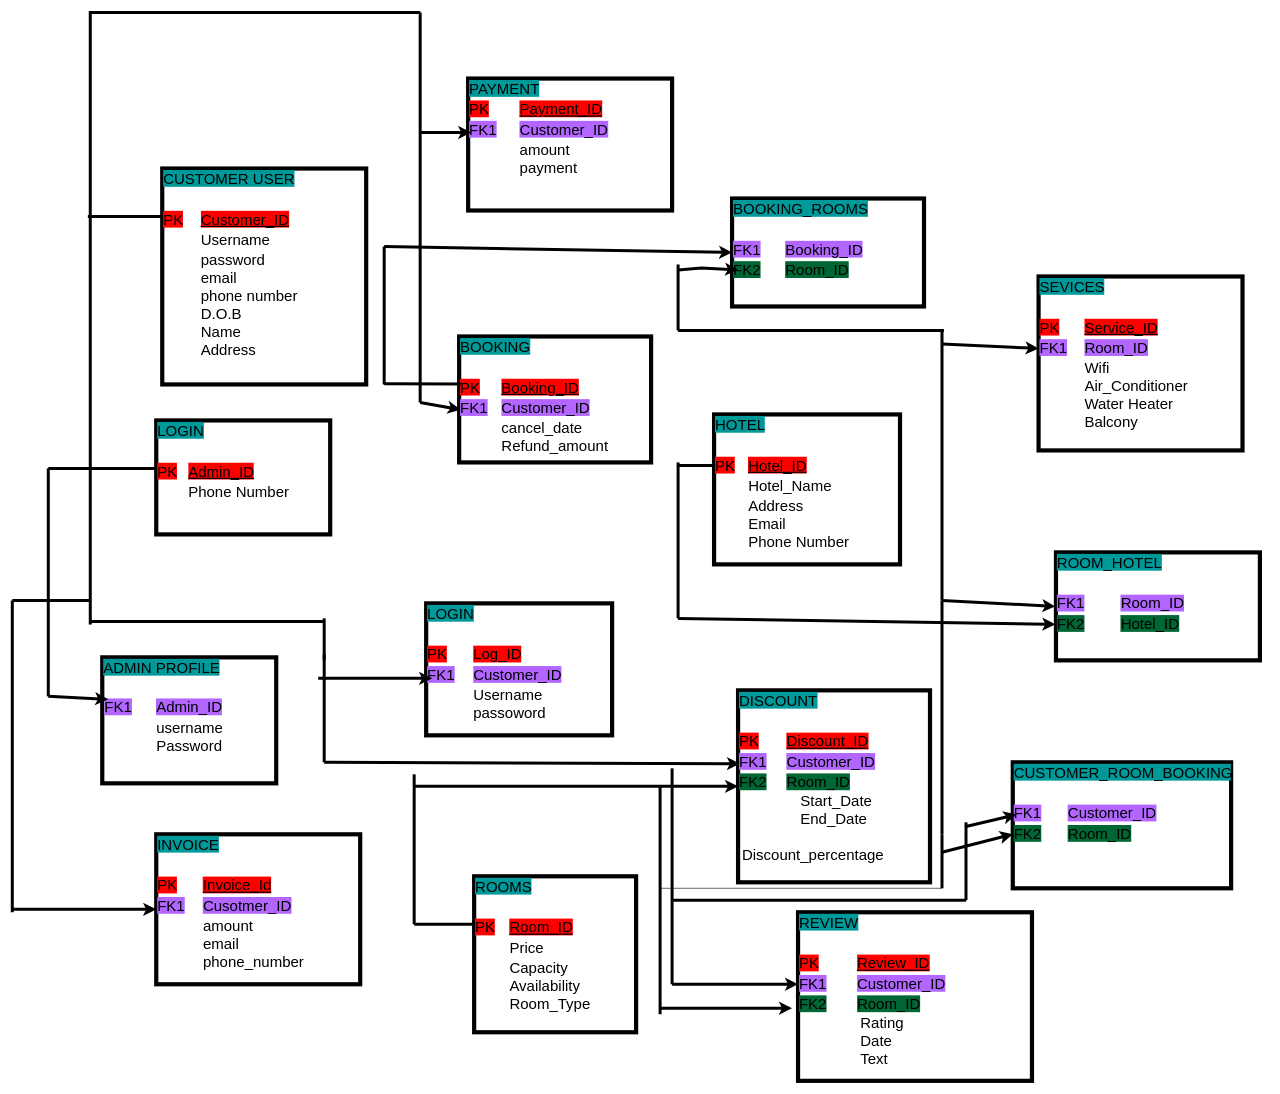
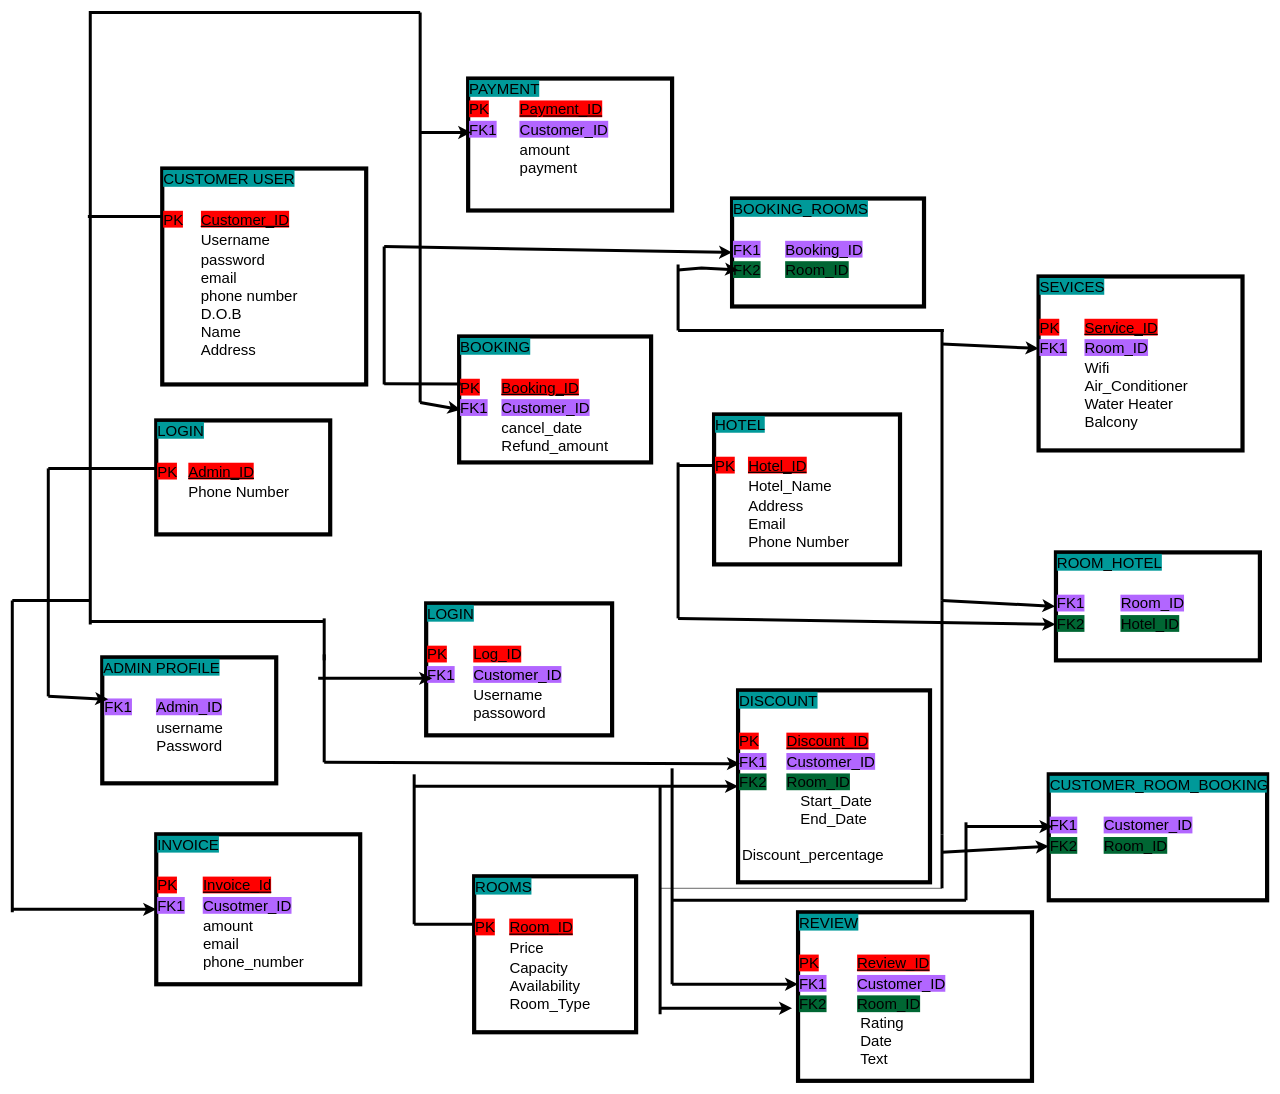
- <mxCell id="13" value="&lt;div style=&quot;box-sizing: border-box; width: 100%; background-image: initial; background-position: initial; background-size: initial; background-repeat: initial; background-attachment: initial; background-origin: initial; background-clip: initial; padding: 2px; font-size: 25px;&quot;&gt;&lt;font style=&quot;background-color: rgb(0, 153, 153); font-size: 25px;&quot;&gt;CUSTOMER_ROOM_BOOKING&lt;/font&gt;&lt;/div&gt;&lt;table style=&quot;width: 100%; font-size: 25px;&quot; cellpadding=&quot;2&quot; cellspacing=&quot;0&quot;&gt;&lt;tbody&gt;&lt;tr&gt;&lt;td&gt;&lt;font style=&quot;font-size: 25px;&quot;&gt;&lt;br&gt;&lt;/font&gt;&lt;/td&gt;&lt;td&gt;&lt;font style=&quot;font-size: 25px;&quot;&gt;&lt;br&gt;&lt;/font&gt;&lt;/td&gt;&lt;/tr&gt;&lt;tr&gt;&lt;td&gt;&lt;font style=&quot;background-color: rgb(178, 102, 255); font-size: 25px;&quot;&gt;FK1&lt;/font&gt;&lt;/td&gt;&lt;td&gt;&lt;font style=&quot;background-color: rgb(178, 102, 255); font-size: 25px;&quot;&gt;Customer_ID&lt;/font&gt;&lt;/td&gt;&lt;/tr&gt;&lt;tr&gt;&lt;td&gt;&lt;font style=&quot;background-color: rgb(0, 102, 51); font-size: 25px;&quot;&gt;FK2&lt;/font&gt;&lt;/td&gt;&lt;td&gt;&lt;font style=&quot;background-color: rgb(0, 102, 51); font-size: 25px;&quot;&gt;Room_ID&lt;/font&gt;&lt;/td&gt;&lt;/tr&gt;&lt;/tbody&gt;&lt;/table&gt;" style="verticalAlign=top;align=left;overflow=fill;html=1;whiteSpace=wrap;strokeWidth=7;" vertex="1" parent="1"><mxGeometry x="1688" y="1270" width="364" height="210" as="geometry" /></mxCell>
+ <mxCell id="13" value="&lt;div style=&quot;box-sizing: border-box; width: 100%; background-image: initial; background-position: initial; background-size: initial; background-repeat: initial; background-attachment: initial; background-origin: initial; background-clip: initial; padding: 2px; font-size: 25px;&quot;&gt;&lt;font style=&quot;background-color: rgb(0, 153, 153); font-size: 25px;&quot;&gt;CUSTOMER_ROOM_BOOKING&lt;/font&gt;&lt;/div&gt;&lt;table style=&quot;width: 100%; font-size: 25px;&quot; cellpadding=&quot;2&quot; cellspacing=&quot;0&quot;&gt;&lt;tbody&gt;&lt;tr&gt;&lt;td&gt;&lt;font style=&quot;font-size: 25px;&quot;&gt;&lt;br&gt;&lt;/font&gt;&lt;/td&gt;&lt;td&gt;&lt;font style=&quot;font-size: 25px;&quot;&gt;&lt;br&gt;&lt;/font&gt;&lt;/td&gt;&lt;/tr&gt;&lt;tr&gt;&lt;td&gt;&lt;font style=&quot;background-color: rgb(178, 102, 255); font-size: 25px;&quot;&gt;FK1&lt;/font&gt;&lt;/td&gt;&lt;td&gt;&lt;font style=&quot;background-color: rgb(178, 102, 255); font-size: 25px;&quot;&gt;Customer_ID&lt;/font&gt;&lt;/td&gt;&lt;/tr&gt;&lt;tr&gt;&lt;td&gt;&lt;font style=&quot;background-color: rgb(0, 102, 51); font-size: 25px;&quot;&gt;FK2&lt;/font&gt;&lt;/td&gt;&lt;td&gt;&lt;font style=&quot;background-color: rgb(0, 102, 51); font-size: 25px;&quot;&gt;Room_ID&lt;/font&gt;&lt;/td&gt;&lt;/tr&gt;&lt;/tbody&gt;&lt;/table&gt;" style="verticalAlign=top;align=left;overflow=fill;html=1;whiteSpace=wrap;strokeWidth=7;" vertex="1" parent="1"><mxGeometry x="1748" y="1290" width="364" height="210" as="geometry" /></mxCell>
